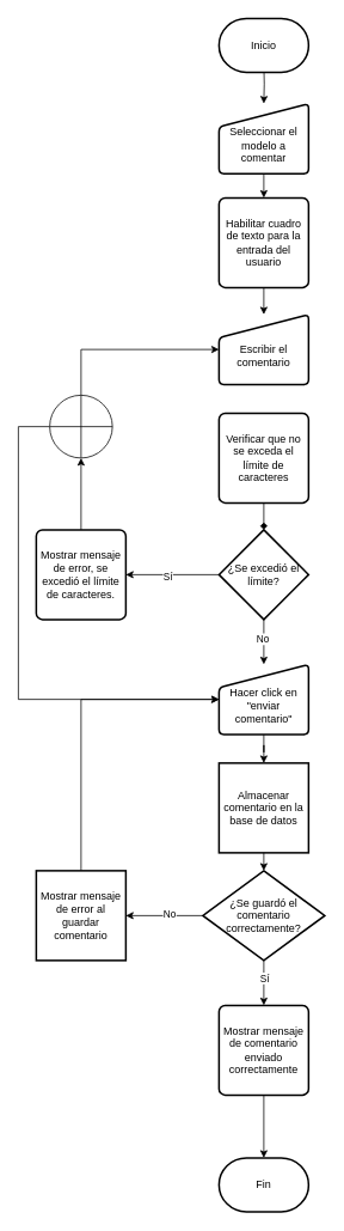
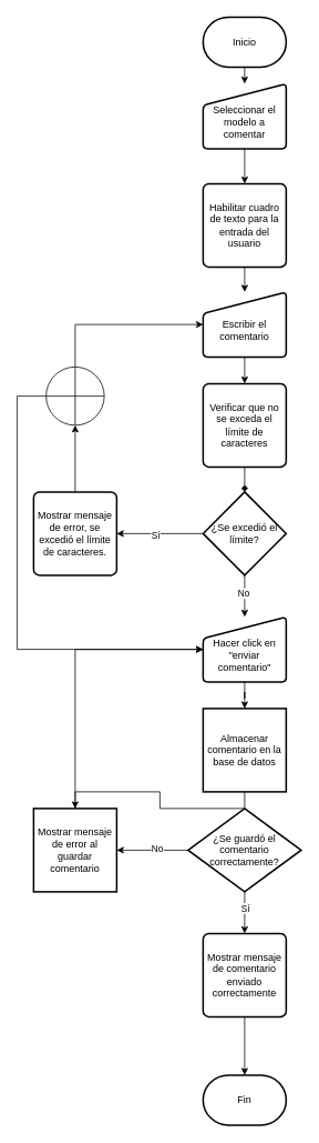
- <mxCell id="4" value="&lt;div&gt;&lt;br&gt;&lt;/div&gt;Seleccionar el modelo a comentar" style="html=1;strokeWidth=2;shape=manualInput;whiteSpace=wrap;rounded=1;size=26;arcSize=11;" vertex="1" parent="1"><mxGeometry x="244" y="115" width="100" height="78" as="geometry" /></mxCell>
+ <mxCell id="4" value="&lt;div&gt;&lt;br&gt;&lt;/div&gt;Seleccionar el modelo a comentar" style="html=1;strokeWidth=2;shape=manualInput;whiteSpace=wrap;rounded=1;size=26;arcSize=11;" vertex="1" parent="1"><mxGeometry x="244" y="100" width="100" height="78" as="geometry" /></mxCell>
+ <mxCell id="20" style="edgeStyle=orthogonalEdgeStyle;rounded=0;orthogonalLoop=1;jettySize=auto;html=1;exitX=0.5;exitY=1;exitDx=0;exitDy=0;entryX=0.5;entryY=0;entryDx=0;entryDy=0;" edge="1" parent="1" source="21" target="8"><mxGeometry relative="1" as="geometry" /></mxCell>
- <mxCell id="27" value="" style="edgeStyle=orthogonalEdgeStyle;rounded=0;orthogonalLoop=1;jettySize=auto;html=1;exitX=0.5;exitY=1;exitDx=0;exitDy=0;entryX=0.5;entryY=0;entryDx=0;entryDy=0;entryPerimeter=0;" edge="1" parent="1" source="9" target="30"><mxGeometry relative="1" as="geometry"><mxPoint x="294" y="950" as="sourcePoint" /><mxPoint x="294" y="1090" as="targetPoint" /></mxGeometry></mxCell>
+ <mxCell id="27" value="" style="edgeStyle=orthogonalEdgeStyle;rounded=0;orthogonalLoop=1;jettySize=auto;html=1;exitX=0.5;exitY=1;exitDx=0;exitDy=0;" edge="1" parent="1" source="9" target="32"><mxGeometry relative="1" as="geometry"><mxPoint x="294" y="950" as="sourcePoint" /><mxPoint x="294" y="1090" as="targetPoint" /></mxGeometry></mxCell>
